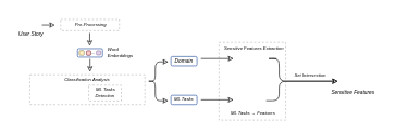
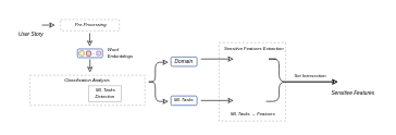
- <mxCell id="10" value="&lt;font style=&quot;font-size: 7px;&quot;&gt;&amp;nbsp;ML Tasks &lt;br&gt;Detection&lt;/font&gt;" style="rounded=0;whiteSpace=wrap;html=1;dashed=1;strokeColor=#B3B3B3;fontSize=7;fillColor=none;fontColor=#000000;align=center;fontStyle=2" parent="1" vertex="1"><mxGeometry x="134.82" y="131.11" width="50" height="24.34" as="geometry" /></mxCell>
+ <mxCell id="10" value="&lt;font style=&quot;font-size: 7px;&quot;&gt;&amp;nbsp;ML Tasks &lt;br&gt;Detection&lt;/font&gt;" style="rounded=0;whiteSpace=wrap;html=1;dashed=0;strokeColor=#B3B3B3;fontSize=7;fillColor=none;fontColor=#000000;align=center;fontStyle=2;" parent="1" vertex="1"><mxGeometry x="134.82" y="131.11" width="50" height="24.34" as="geometry" /></mxCell>
